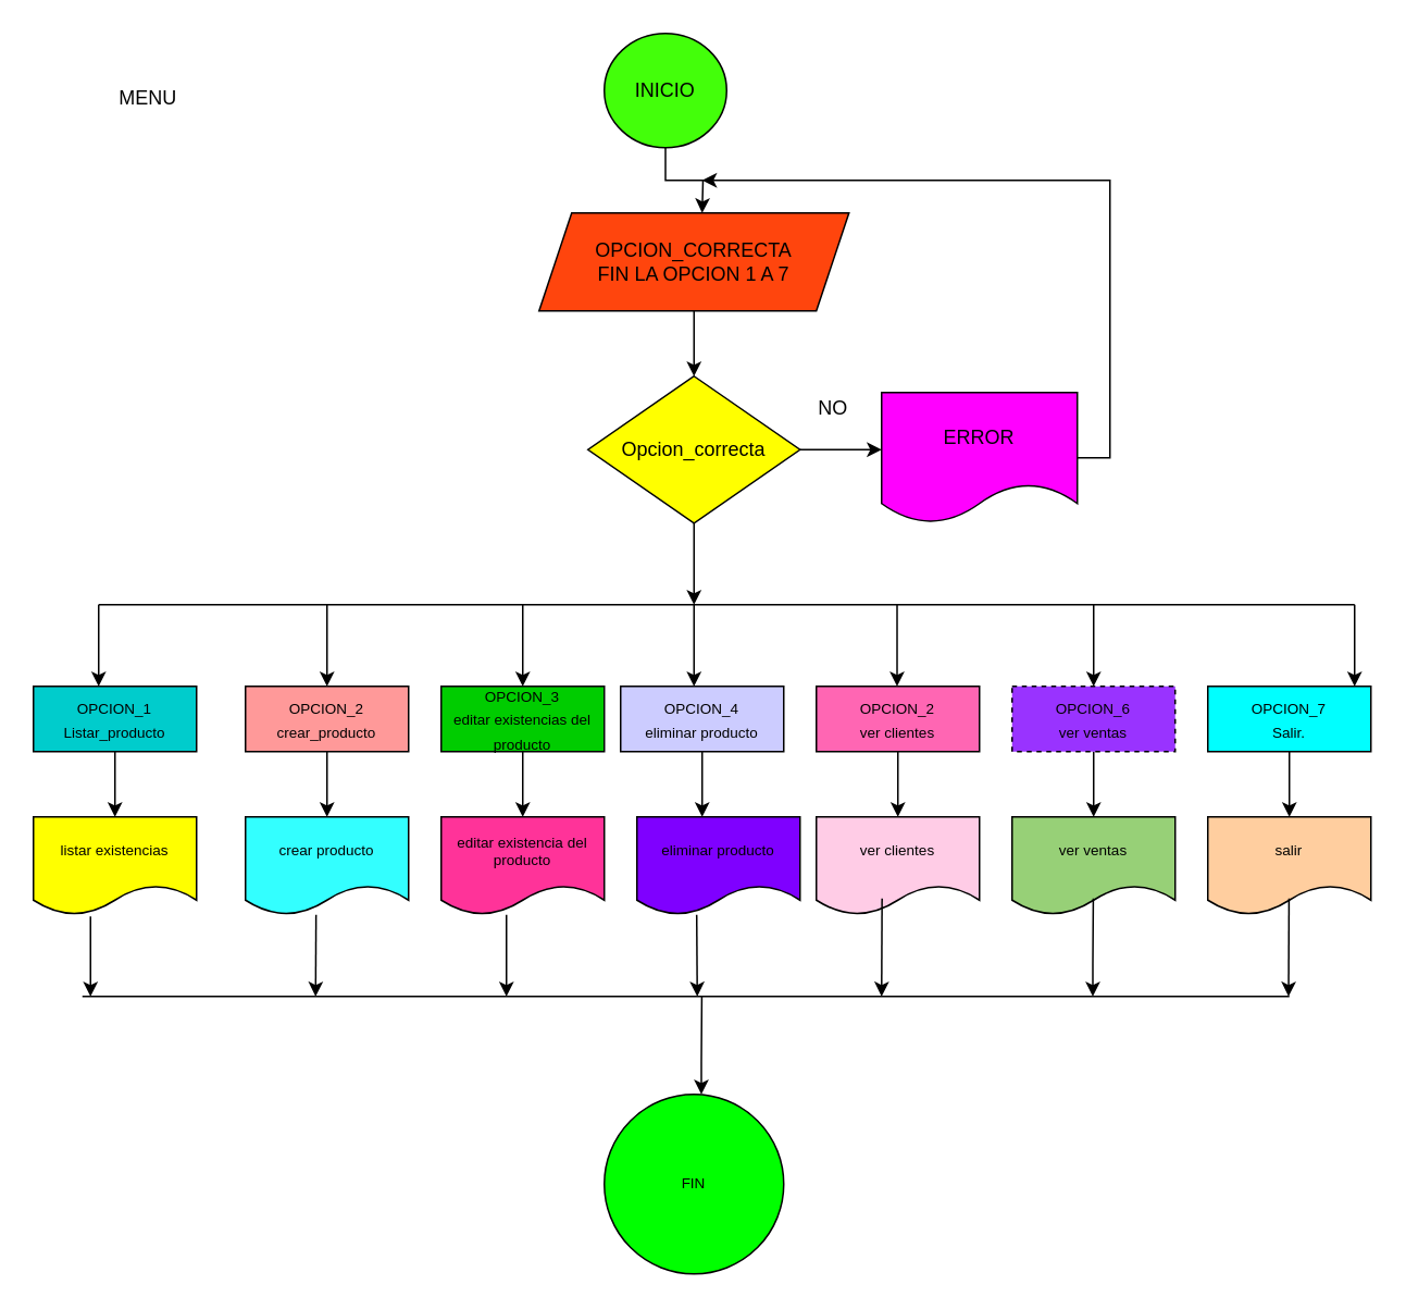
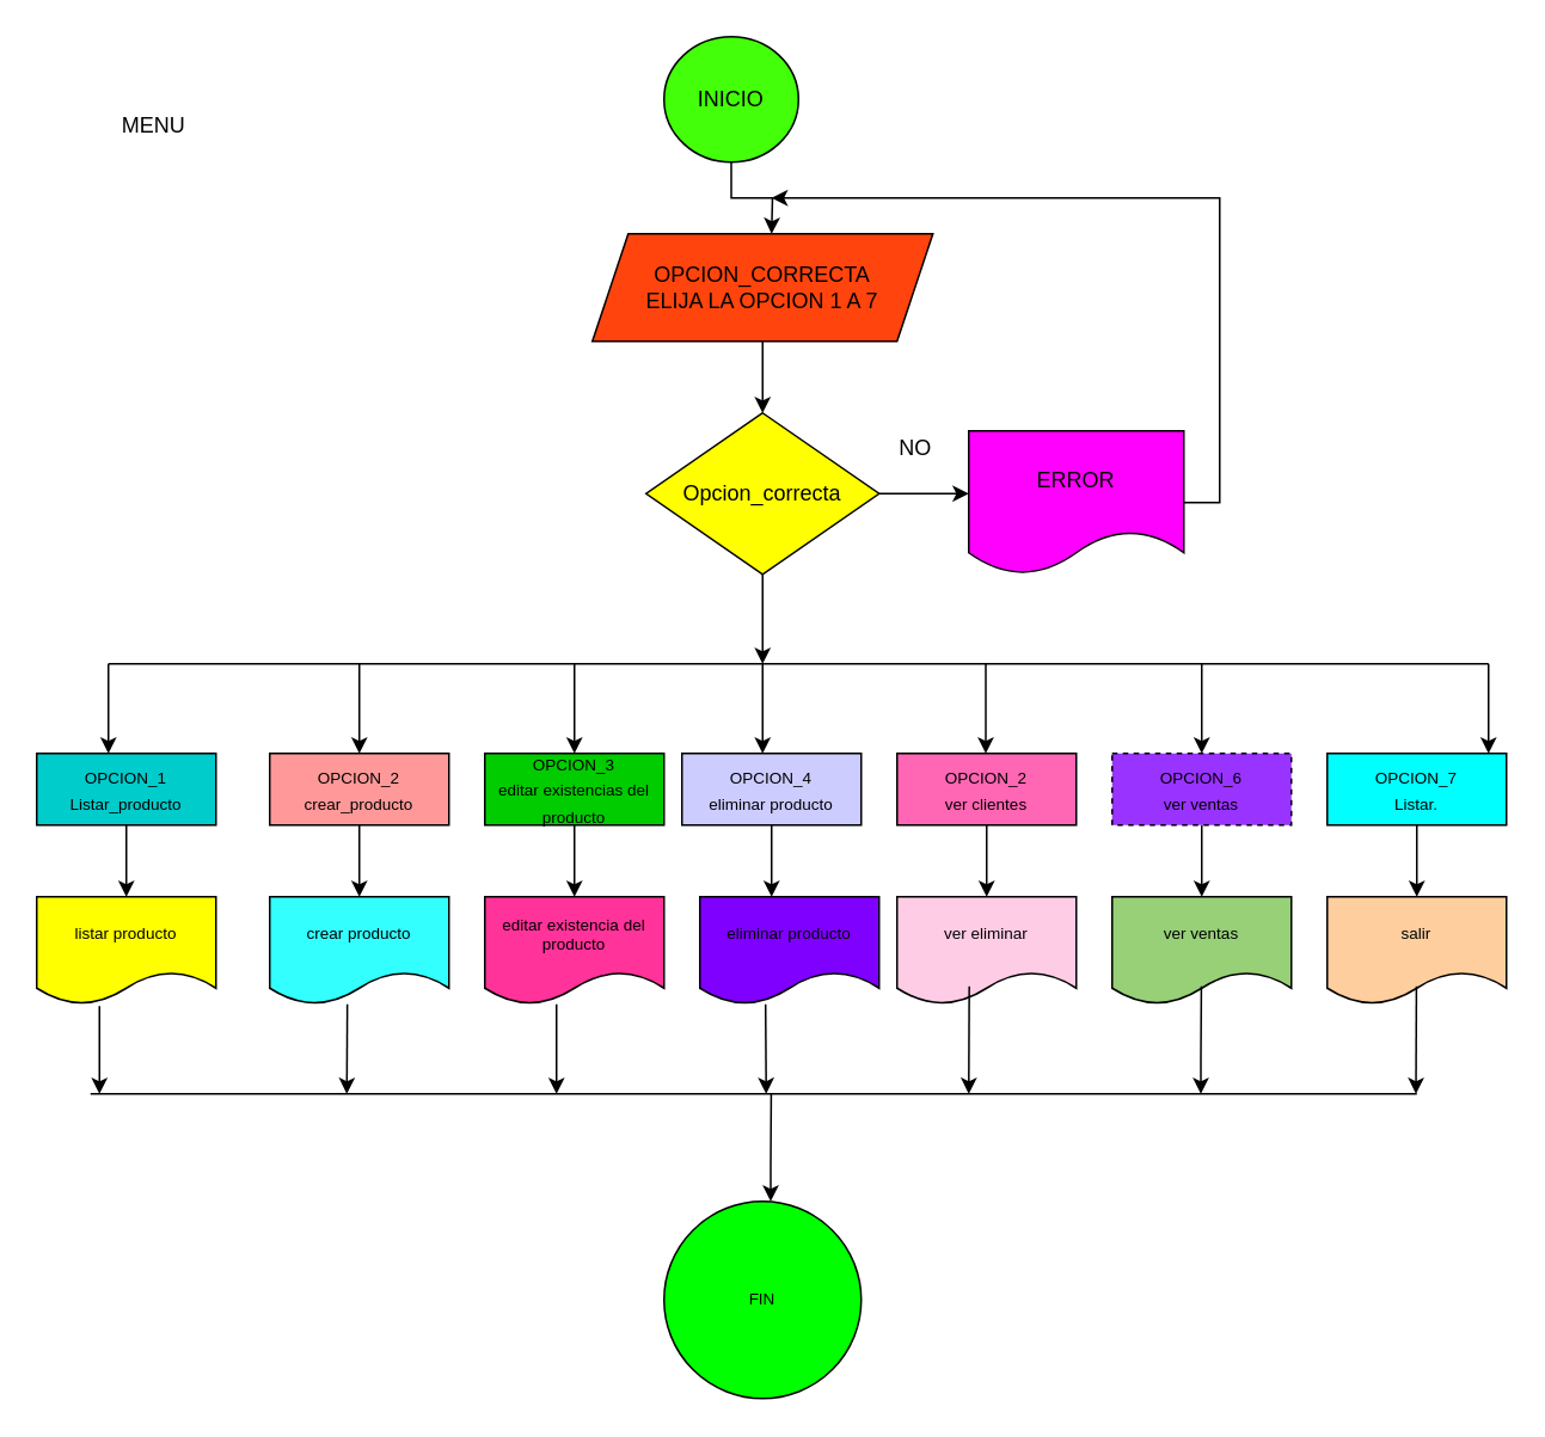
- <mxCell id="51" value="MENU" style="text;html=1;align=center;verticalAlign=middle;resizable=0;points=[];autosize=1;strokeColor=none;fillColor=none;" parent="1" vertex="1"><mxGeometry x="60" y="45" width="60" height="30" as="geometry" /></mxCell>
+ <mxCell id="51" value="MENU" style="text;html=1;align=center;verticalAlign=middle;resizable=0;points=[];autosize=1;strokeColor=none;fillColor=none;" parent="1" vertex="1"><mxGeometry x="55" y="55" width="60" height="30" as="geometry" /></mxCell>
- <mxCell id="5" value="OPCION_CORRECTA&lt;br&gt;FIN LA OPCION 1 A 7" style="shape=parallelogram;perimeter=parallelogramPerimeter;whiteSpace=wrap;html=1;fixedSize=1;fillColor=#FF450D;" parent="1" vertex="1"><mxGeometry x="330" y="130" width="190" height="60" as="geometry" /></mxCell>
+ <mxCell id="5" value="OPCION_CORRECTA&lt;br&gt;ELIJA LA OPCION 1 A 7" style="shape=parallelogram;perimeter=parallelogramPerimeter;whiteSpace=wrap;html=1;fixedSize=1;fillColor=#FF450D;" parent="1" vertex="1"><mxGeometry x="330" y="130" width="190" height="60" as="geometry" /></mxCell>
- <mxCell id="33" value="&lt;font style=&quot;font-size: 9px;&quot;&gt;OPCION_7&lt;br&gt;Salir.&lt;br&gt;&lt;/font&gt;" style="rounded=0;whiteSpace=wrap;html=1;fillColor=#00FFFF;" parent="1" vertex="1"><mxGeometry x="740" y="420" width="100" height="40" as="geometry" /></mxCell>
+ <mxCell id="33" value="&lt;font style=&quot;font-size: 9px;&quot;&gt;OPCION_7&lt;br&gt;Listar.&lt;br&gt;&lt;/font&gt;" style="rounded=0;whiteSpace=wrap;html=1;fillColor=#00FFFF;" parent="1" vertex="1"><mxGeometry x="740" y="420" width="100" height="40" as="geometry" /></mxCell>
- <mxCell id="34" value="listar existencias" style="shape=document;whiteSpace=wrap;html=1;boundedLbl=1;fontSize=9;fillColor=#FFFF00;" parent="1" vertex="1"><mxGeometry x="20" y="500" width="100" height="60" as="geometry" /></mxCell>
+ <mxCell id="34" value="listar producto" style="shape=document;whiteSpace=wrap;html=1;boundedLbl=1;fontSize=9;fillColor=#FFFF00;" parent="1" vertex="1"><mxGeometry x="20" y="500" width="100" height="60" as="geometry" /></mxCell>
- <mxCell id="37" value="ver clientes" style="shape=document;whiteSpace=wrap;html=1;boundedLbl=1;fontSize=9;fillColor=#FFCCE6;" parent="1" vertex="1"><mxGeometry x="500" y="500" width="100" height="60" as="geometry" /></mxCell>
+ <mxCell id="37" value="ver eliminar" style="shape=document;whiteSpace=wrap;html=1;boundedLbl=1;fontSize=9;fillColor=#FFCCE6;" parent="1" vertex="1"><mxGeometry x="500" y="500" width="100" height="60" as="geometry" /></mxCell>
